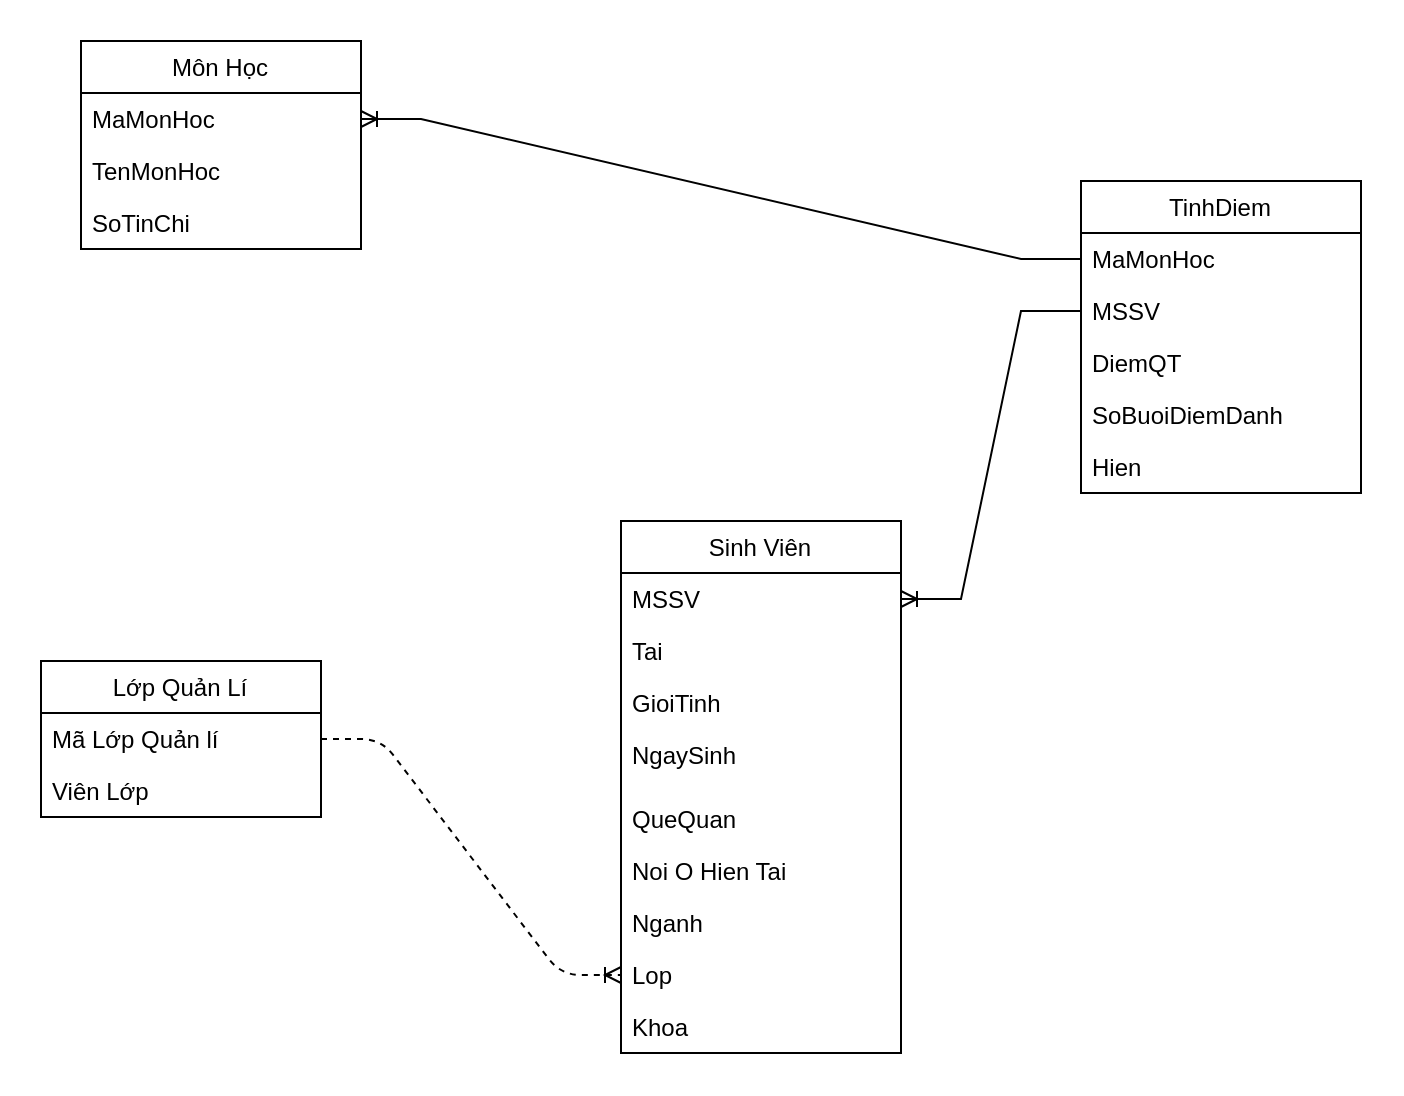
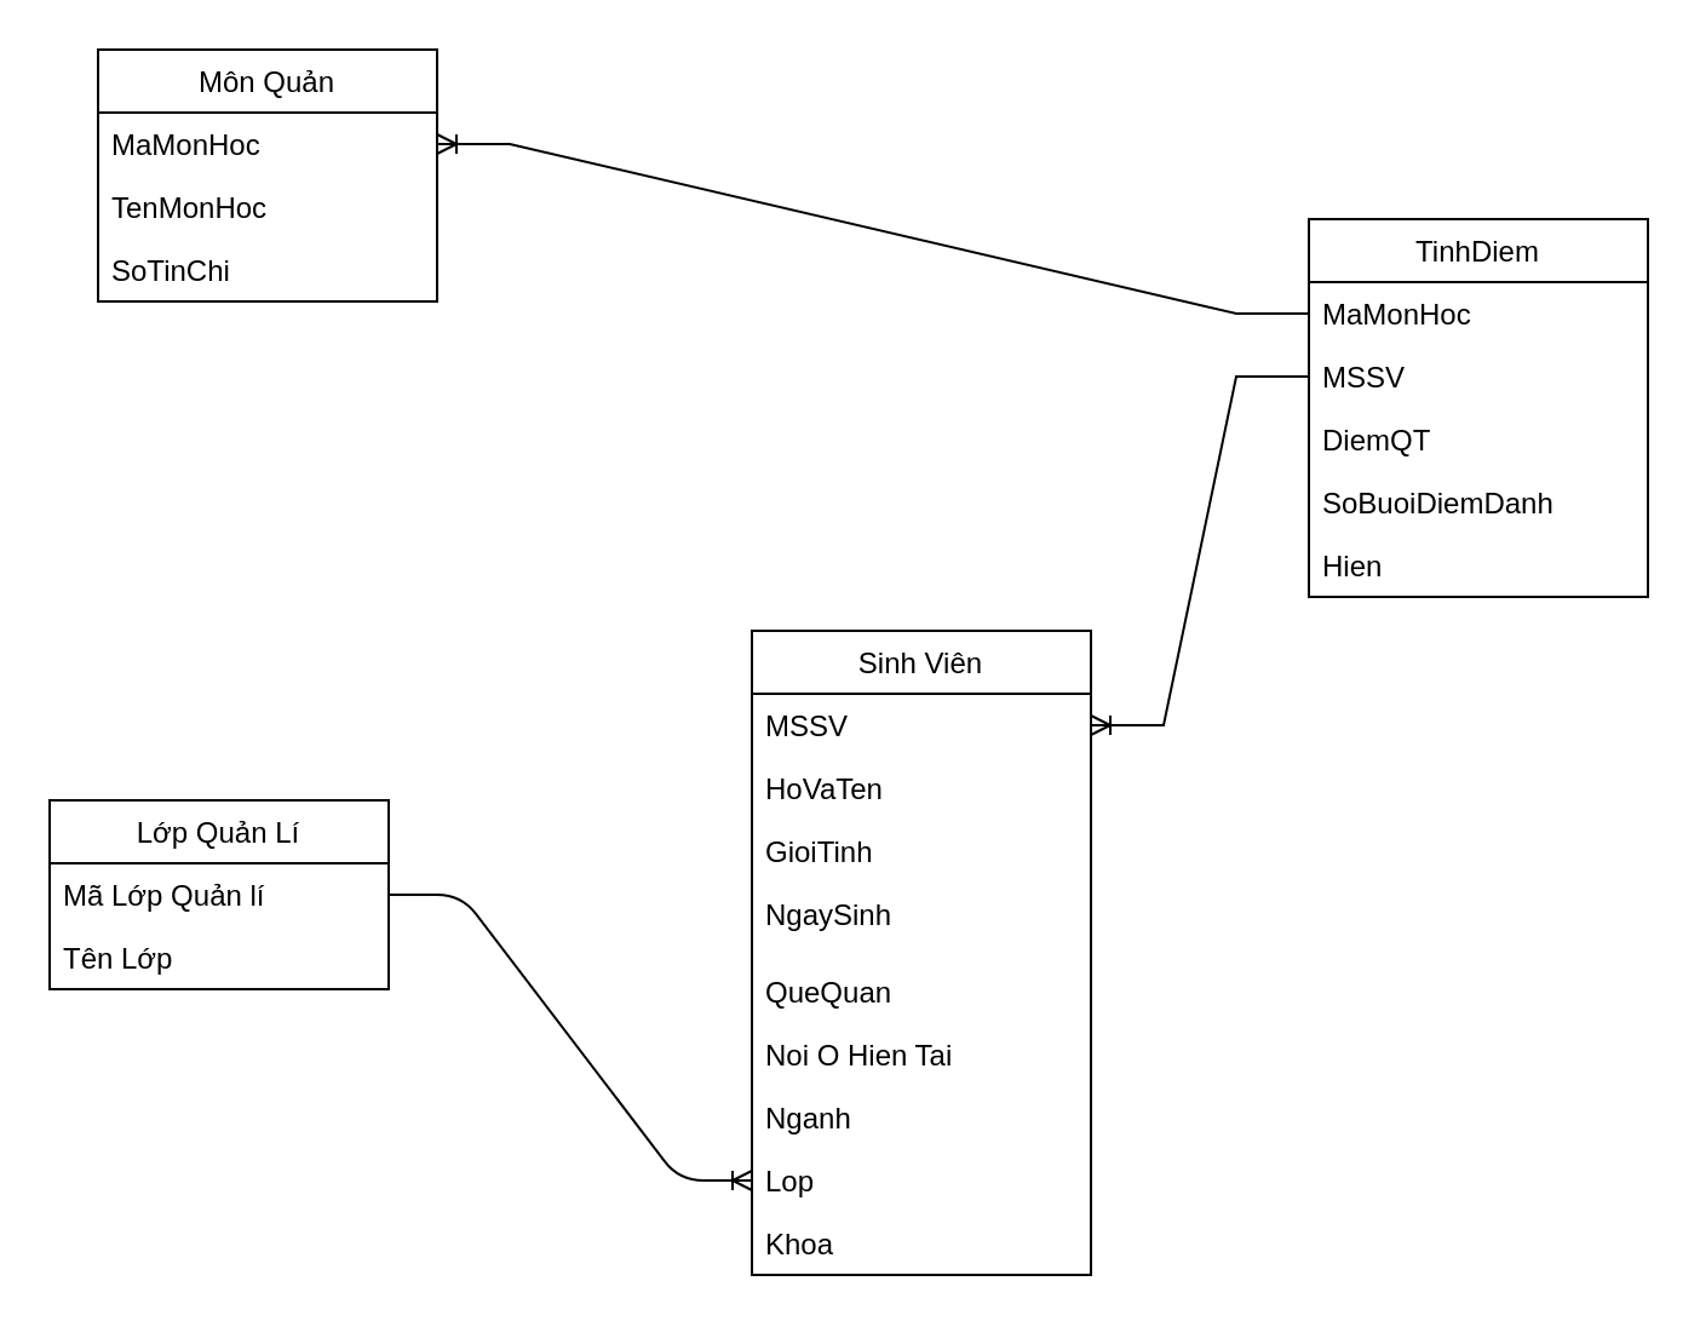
- <mxCell id="2" value="Môn Học" style="swimlane;fontStyle=0;childLayout=stackLayout;horizontal=1;startSize=26;fillColor=none;horizontalStack=0;resizeParent=1;resizeParentMax=0;resizeLast=0;collapsible=1;marginBottom=0;" parent="1" vertex="1"><mxGeometry x="40" y="20" width="140" height="104" as="geometry" /></mxCell>
+ <mxCell id="2" value="Môn Quản" style="swimlane;fontStyle=0;childLayout=stackLayout;horizontal=1;startSize=26;fillColor=none;horizontalStack=0;resizeParent=1;resizeParentMax=0;resizeLast=0;collapsible=1;marginBottom=0;" parent="1" vertex="1"><mxGeometry x="40" y="20" width="140" height="104" as="geometry" /></mxCell>
- <mxCell id="8" value="Tai" style="text;strokeColor=none;fillColor=none;align=left;verticalAlign=top;spacingLeft=4;spacingRight=4;overflow=hidden;rotatable=0;points=[[0,0.5],[1,0.5]];portConstraint=eastwest;" parent="6" vertex="1"><mxGeometry y="52" width="140" height="26" as="geometry" /></mxCell>
+ <mxCell id="8" value="HoVaTen" style="text;strokeColor=none;fillColor=none;align=left;verticalAlign=top;spacingLeft=4;spacingRight=4;overflow=hidden;rotatable=0;points=[[0,0.5],[1,0.5]];portConstraint=eastwest;" parent="6" vertex="1"><mxGeometry y="52" width="140" height="26" as="geometry" /></mxCell>
- <mxCell id="26" value="Viên Lớp" style="text;strokeColor=none;fillColor=none;align=left;verticalAlign=top;spacingLeft=4;spacingRight=4;overflow=hidden;rotatable=0;points=[[0,0.5],[1,0.5]];portConstraint=eastwest;" vertex="1" parent="24"><mxGeometry y="52" width="140" height="26" as="geometry" /></mxCell>
+ <mxCell id="26" value="Tên Lớp" style="text;strokeColor=none;fillColor=none;align=left;verticalAlign=top;spacingLeft=4;spacingRight=4;overflow=hidden;rotatable=0;points=[[0,0.5],[1,0.5]];portConstraint=eastwest;" vertex="1" parent="24"><mxGeometry y="52" width="140" height="26" as="geometry" /></mxCell>
- <mxCell id="27" value="" style="edgeStyle=entityRelationEdgeStyle;fontSize=12;html=1;endArrow=ERoneToMany;entryX=0;entryY=0.5;entryDx=0;entryDy=0;exitX=1;exitY=0.5;exitDx=0;exitDy=0;dashed=1;" edge="1" parent="1" source="25" target="14"><mxGeometry width="100" height="100" relative="1" as="geometry"><mxPoint x="240" y="460" as="sourcePoint" /><mxPoint x="340" y="360" as="targetPoint" /></mxGeometry></mxCell>
+ <mxCell id="27" value="" style="edgeStyle=entityRelationEdgeStyle;fontSize=12;html=1;endArrow=ERoneToMany;entryX=0;entryY=0.5;entryDx=0;entryDy=0;exitX=1;exitY=0.5;exitDx=0;exitDy=0;" edge="1" parent="1" source="25" target="14"><mxGeometry width="100" height="100" relative="1" as="geometry"><mxPoint x="240" y="460" as="sourcePoint" /><mxPoint x="340" y="360" as="targetPoint" /></mxGeometry></mxCell>
